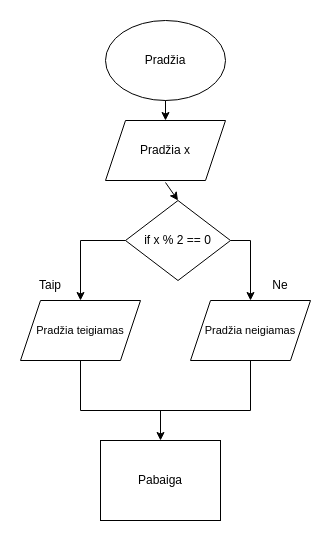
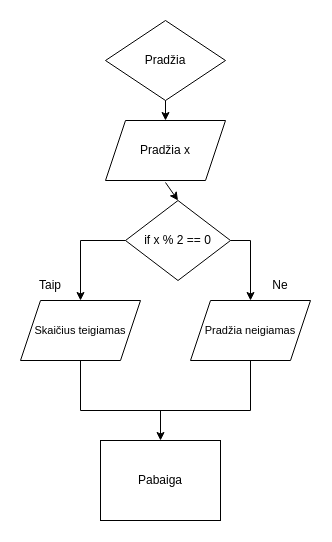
- <mxCell id="2" value="Pradžia" style="ellipse;whiteSpace=wrap;html=1;" vertex="1" parent="1"><mxGeometry x="105" y="20" width="120" height="80" as="geometry" /></mxCell>
+ <mxCell id="2" value="Pradžia" style="rhombus;whiteSpace=wrap;html=1;" vertex="1" parent="1"><mxGeometry x="105" y="20" width="120" height="80" as="geometry" /></mxCell>
- <mxCell id="9" value="&lt;font style=&quot;font-size: 11px;&quot;&gt;Pradžia teigiamas&lt;br&gt;&lt;/font&gt;" style="shape=parallelogram;perimeter=parallelogramPerimeter;whiteSpace=wrap;html=1;fixedSize=1;" vertex="1" parent="1"><mxGeometry x="20" y="300" width="120" height="60" as="geometry" /></mxCell>
+ <mxCell id="9" value="&lt;font style=&quot;font-size: 11px;&quot;&gt;Skaičius teigiamas&lt;br&gt;&lt;/font&gt;" style="shape=parallelogram;perimeter=parallelogramPerimeter;whiteSpace=wrap;html=1;fixedSize=1;" vertex="1" parent="1"><mxGeometry x="20" y="300" width="120" height="60" as="geometry" /></mxCell>
